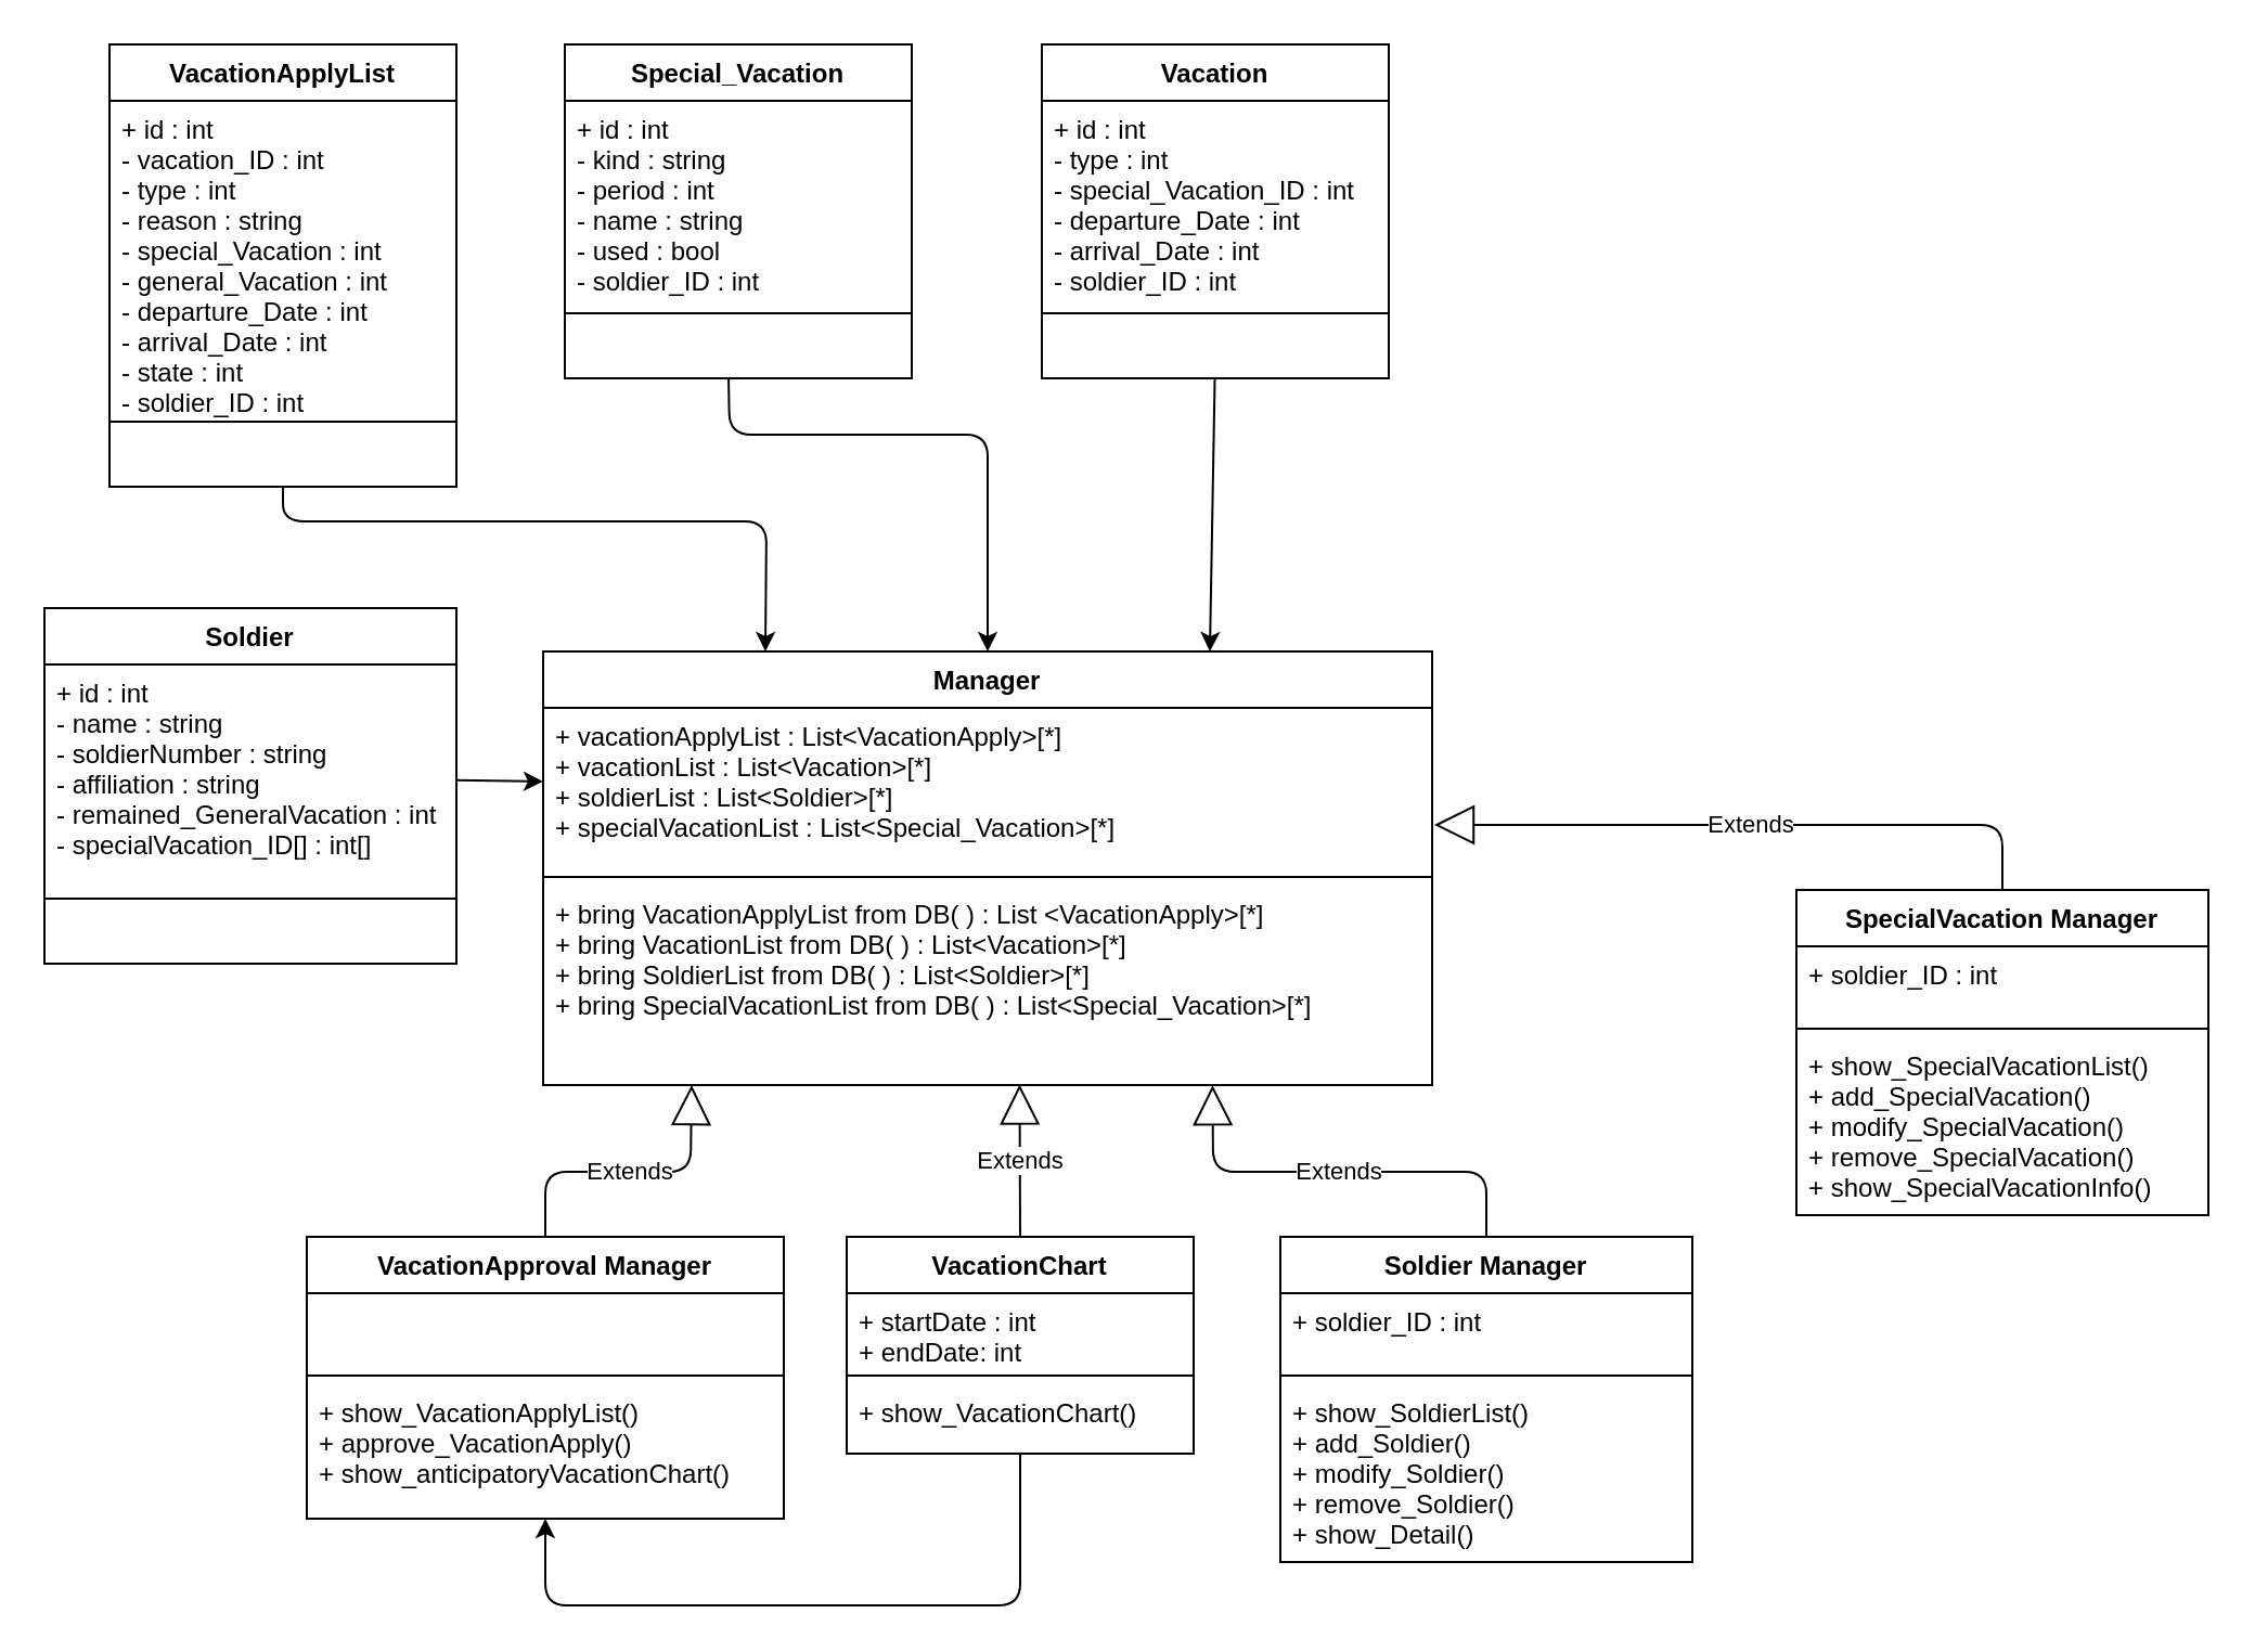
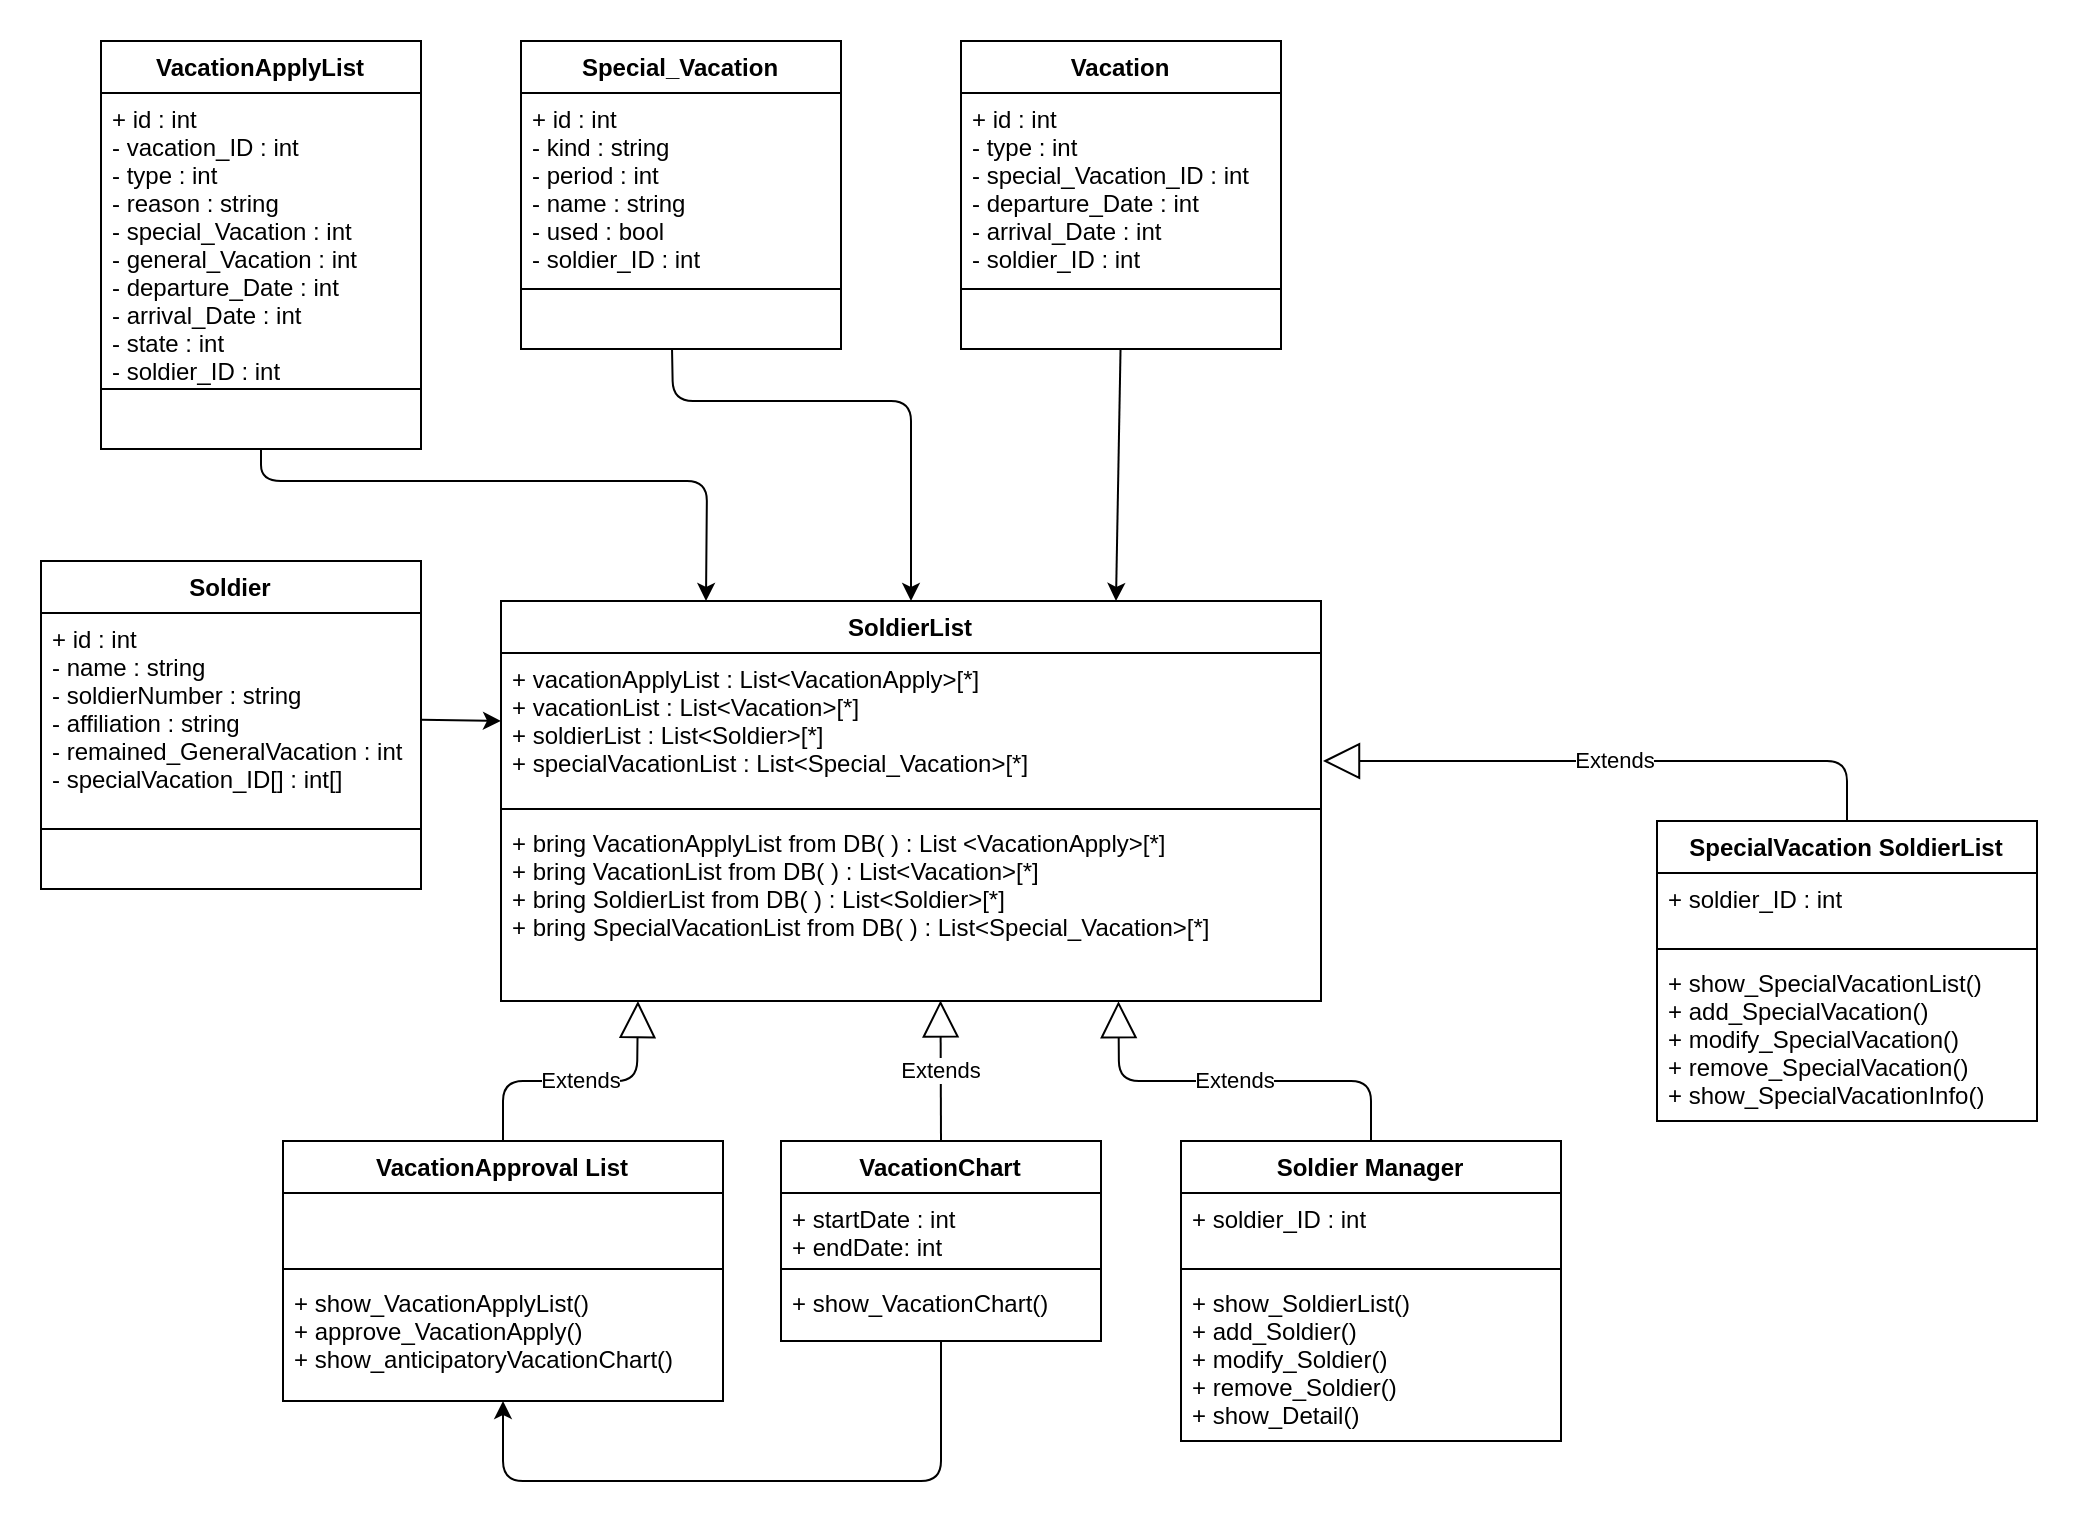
- <mxCell id="9" value="Manager" style="swimlane;fontStyle=1;align=center;verticalAlign=top;childLayout=stackLayout;horizontal=1;startSize=26;horizontalStack=0;resizeParent=1;resizeParentMax=0;resizeLast=0;collapsible=1;marginBottom=0;" parent="1" vertex="1"><mxGeometry x="250" y="300" width="410" height="200" as="geometry" /></mxCell>
+ <mxCell id="9" value="SoldierList" style="swimlane;fontStyle=1;align=center;verticalAlign=top;childLayout=stackLayout;horizontal=1;startSize=26;horizontalStack=0;resizeParent=1;resizeParentMax=0;resizeLast=0;collapsible=1;marginBottom=0;" parent="1" vertex="1"><mxGeometry x="250" y="300" width="410" height="200" as="geometry" /></mxCell>
- <mxCell id="42" value="SpecialVacation Manager" style="swimlane;fontStyle=1;align=center;verticalAlign=top;childLayout=stackLayout;horizontal=1;startSize=26;horizontalStack=0;resizeParent=1;resizeParentMax=0;resizeLast=0;collapsible=1;marginBottom=0;" vertex="1" parent="1"><mxGeometry x="828" y="410" width="190" height="150" as="geometry" /></mxCell>
+ <mxCell id="42" value="SpecialVacation SoldierList" style="swimlane;fontStyle=1;align=center;verticalAlign=top;childLayout=stackLayout;horizontal=1;startSize=26;horizontalStack=0;resizeParent=1;resizeParentMax=0;resizeLast=0;collapsible=1;marginBottom=0;" vertex="1" parent="1"><mxGeometry x="828" y="410" width="190" height="150" as="geometry" /></mxCell>
- <mxCell id="38" value="VacationApproval Manager" style="swimlane;fontStyle=1;align=center;verticalAlign=top;childLayout=stackLayout;horizontal=1;startSize=26;horizontalStack=0;resizeParent=1;resizeParentMax=0;resizeLast=0;collapsible=1;marginBottom=0;" parent="1" vertex="1"><mxGeometry x="141" y="570" width="220" height="130" as="geometry" /></mxCell>
+ <mxCell id="38" value="VacationApproval List" style="swimlane;fontStyle=1;align=center;verticalAlign=top;childLayout=stackLayout;horizontal=1;startSize=26;horizontalStack=0;resizeParent=1;resizeParentMax=0;resizeLast=0;collapsible=1;marginBottom=0;" parent="1" vertex="1"><mxGeometry x="141" y="570" width="220" height="130" as="geometry" /></mxCell>
